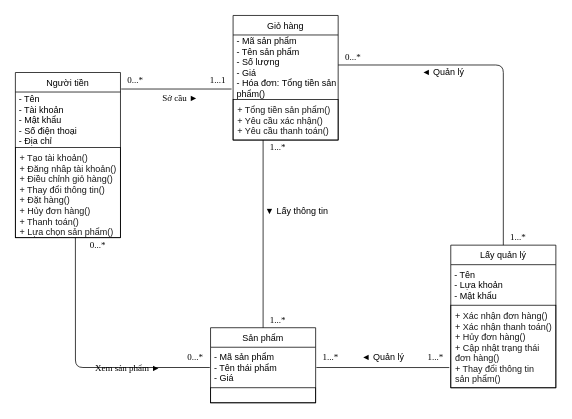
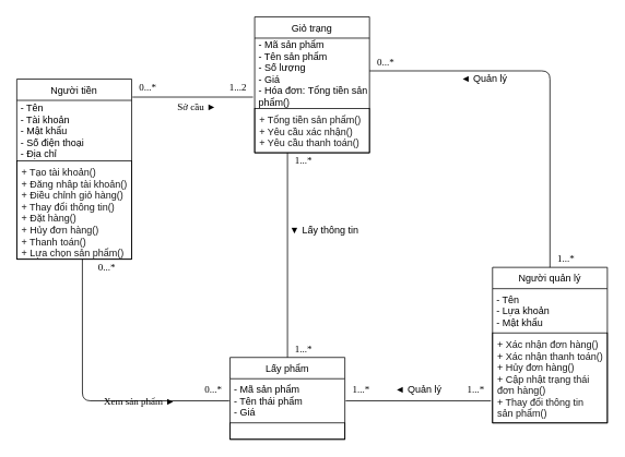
- <mxCell id="5" value="Giỏ hàng" style="swimlane;fontStyle=0;childLayout=stackLayout;horizontal=1;startSize=26;fillColor=none;horizontalStack=0;resizeParent=1;resizeParentMax=0;resizeLast=0;collapsible=1;marginBottom=0;rounded=0;shadow=0;sketch=0;" parent="1" vertex="1"><mxGeometry x="310" y="20" width="140" height="166" as="geometry" /></mxCell>
+ <mxCell id="5" value="Giỏ trạng" style="swimlane;fontStyle=0;childLayout=stackLayout;horizontal=1;startSize=26;fillColor=none;horizontalStack=0;resizeParent=1;resizeParentMax=0;resizeLast=0;collapsible=1;marginBottom=0;rounded=0;shadow=0;sketch=0;" parent="1" vertex="1"><mxGeometry x="310" y="20" width="140" height="166" as="geometry" /></mxCell>
- <mxCell id="27" value="1...1" style="text;html=1;strokeColor=none;fillColor=none;align=center;verticalAlign=middle;whiteSpace=wrap;rounded=0;shadow=0;labelBackgroundColor=none;sketch=0;fontFamily=Times New Roman;fontSize=12;" parent="1" vertex="1"><mxGeometry x="270" y="96" width="40" height="20" as="geometry" /></mxCell>
+ <mxCell id="27" value="1...2" style="text;html=1;strokeColor=none;fillColor=none;align=center;verticalAlign=middle;whiteSpace=wrap;rounded=0;shadow=0;labelBackgroundColor=none;sketch=0;fontFamily=Times New Roman;fontSize=12;" parent="1" vertex="1"><mxGeometry x="270" y="96" width="40" height="20" as="geometry" /></mxCell>
- <mxCell id="11" value="Lấy quản lý" style="swimlane;fontStyle=0;childLayout=stackLayout;horizontal=1;startSize=26;fillColor=none;horizontalStack=0;resizeParent=1;resizeParentMax=0;resizeLast=0;collapsible=1;marginBottom=0;rounded=0;shadow=0;sketch=0;" parent="1" vertex="1"><mxGeometry x="600" y="326" width="140" height="190" as="geometry" /></mxCell>
+ <mxCell id="11" value="Người quản lý" style="swimlane;fontStyle=0;childLayout=stackLayout;horizontal=1;startSize=26;fillColor=none;horizontalStack=0;resizeParent=1;resizeParentMax=0;resizeLast=0;collapsible=1;marginBottom=0;rounded=0;shadow=0;sketch=0;" parent="1" vertex="1"><mxGeometry x="600" y="326" width="140" height="190" as="geometry" /></mxCell>
- <mxCell id="8" value="Sản phẩm" style="swimlane;fontStyle=0;childLayout=stackLayout;horizontal=1;startSize=26;fillColor=none;horizontalStack=0;resizeParent=1;resizeParentMax=0;resizeLast=0;collapsible=1;marginBottom=0;rounded=0;shadow=0;sketch=0;" parent="1" vertex="1"><mxGeometry x="280" y="436" width="140" height="100" as="geometry" /></mxCell>
+ <mxCell id="8" value="Lấy phẩm" style="swimlane;fontStyle=0;childLayout=stackLayout;horizontal=1;startSize=26;fillColor=none;horizontalStack=0;resizeParent=1;resizeParentMax=0;resizeLast=0;collapsible=1;marginBottom=0;rounded=0;shadow=0;sketch=0;" parent="1" vertex="1"><mxGeometry x="280" y="436" width="140" height="100" as="geometry" /></mxCell>
